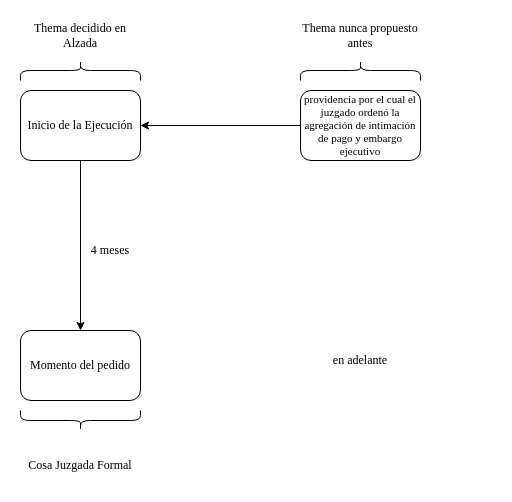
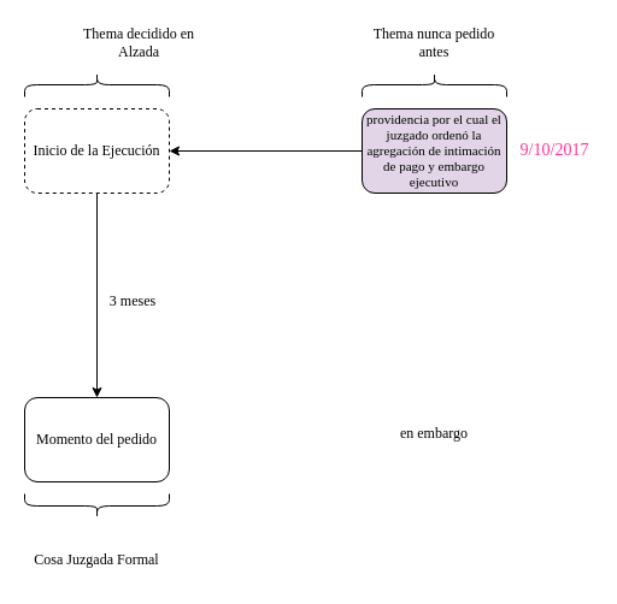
- <mxCell id="11" value="Thema decidido en Alzada" style="text;html=1;strokeColor=none;fillColor=none;align=center;verticalAlign=middle;whiteSpace=wrap;rounded=0;fontFamily=Architects Daughter;fontSource=https%3A%2F%2Ffonts.googleapis.com%2Fcss%3Ffamily%3DArchitects%2BDaughter;" parent="1" vertex="1"><mxGeometry x="20" y="20" width="120" height="30" as="geometry" /></mxCell>
+ <mxCell id="11" value="Thema decidido en Alzada" style="text;html=1;strokeColor=none;fillColor=none;align=center;verticalAlign=middle;whiteSpace=wrap;rounded=0;fontFamily=Architects Daughter;fontSource=https%3A%2F%2Ffonts.googleapis.com%2Fcss%3Ffamily%3DArchitects%2BDaughter;" parent="1" vertex="1"><mxGeometry x="55" y="20" width="120" height="30" as="geometry" /></mxCell>
- <mxCell id="15" value="Thema nunca propuesto antes" style="text;html=1;strokeColor=none;fillColor=none;align=center;verticalAlign=middle;whiteSpace=wrap;rounded=0;fontFamily=Architects Daughter;fontSource=https%3A%2F%2Ffonts.googleapis.com%2Fcss%3Ffamily%3DArchitects%2BDaughter;" parent="1" vertex="1"><mxGeometry x="300" y="20" width="120" height="30" as="geometry" /></mxCell>
+ <mxCell id="15" value="Thema nunca pedido antes" style="text;html=1;strokeColor=none;fillColor=none;align=center;verticalAlign=middle;whiteSpace=wrap;rounded=0;fontFamily=Architects Daughter;fontSource=https%3A%2F%2Ffonts.googleapis.com%2Fcss%3Ffamily%3DArchitects%2BDaughter;" parent="1" vertex="1"><mxGeometry x="300" y="20" width="120" height="30" as="geometry" /></mxCell>
- <mxCell id="3" value="Inicio de la Ejecución" style="rounded=1;whiteSpace=wrap;html=1;fontFamily=Architects Daughter;fontSource=https%3A%2F%2Ffonts.googleapis.com%2Fcss%3Ffamily%3DArchitects%2BDaughter;" parent="1" vertex="1"><mxGeometry x="20" y="90" width="120" height="70" as="geometry" /></mxCell>
+ <mxCell id="3" value="Inicio de la Ejecución" style="rounded=1;whiteSpace=wrap;html=1;fontFamily=Architects Daughter;fontSource=https%3A%2F%2Ffonts.googleapis.com%2Fcss%3Ffamily%3DArchitects%2BDaughter;dashed=1;" parent="1" vertex="1"><mxGeometry x="20" y="90" width="120" height="70" as="geometry" /></mxCell>
- <mxCell id="6" value="providencia por el cual el juzgado ordenó la agregación de intimación de pago y embargo ejecutivo" style="rounded=1;whiteSpace=wrap;html=1;fontFamily=Architects Daughter;fontSource=https%3A%2F%2Ffonts.googleapis.com%2Fcss%3Ffamily%3DArchitects%2BDaughter;fontSize=11;" parent="1" vertex="1"><mxGeometry x="300" y="90" width="120" height="70" as="geometry" /></mxCell>
+ <mxCell id="6" value="providencia por el cual el juzgado ordenó la agregación de intimación de pago y embargo ejecutivo" style="rounded=1;whiteSpace=wrap;html=1;fontFamily=Architects Daughter;fontSource=https%3A%2F%2Ffonts.googleapis.com%2Fcss%3Ffamily%3DArchitects%2BDaughter;fontSize=11;fillColor=#e1d5e7;" parent="1" vertex="1"><mxGeometry x="300" y="90" width="120" height="70" as="geometry" /></mxCell>
+ <mxCell id="9" value="9/10/2017" style="text;html=1;strokeColor=none;fillColor=none;align=center;verticalAlign=middle;whiteSpace=wrap;rounded=0;fontFamily=Architects Daughter;fontSource=https%3A%2F%2Ffonts.googleapis.com%2Fcss%3Ffamily%3DArchitects%2BDaughter;fontSize=14;fontColor=#FF3399;" parent="1" vertex="1"><mxGeometry x="430" y="110" width="60" height="30" as="geometry" /></mxCell>
- <mxCell id="8" value="4 meses" style="text;html=1;strokeColor=none;fillColor=none;align=center;verticalAlign=middle;whiteSpace=wrap;rounded=0;fontFamily=Architects Daughter;fontSource=https%3A%2F%2Ffonts.googleapis.com%2Fcss%3Ffamily%3DArchitects%2BDaughter;" parent="1" vertex="1"><mxGeometry x="80" y="240" width="60" height="20" as="geometry" /></mxCell>
+ <mxCell id="8" value="3 meses" style="text;html=1;strokeColor=none;fillColor=none;align=center;verticalAlign=middle;whiteSpace=wrap;rounded=0;fontFamily=Architects Daughter;fontSource=https%3A%2F%2Ffonts.googleapis.com%2Fcss%3Ffamily%3DArchitects%2BDaughter;" parent="1" vertex="1"><mxGeometry x="80" y="240" width="60" height="20" as="geometry" /></mxCell>
- <mxCell id="7" value="en adelante" style="rounded=1;whiteSpace=wrap;html=1;fontFamily=Architects Daughter;fontSource=https%3A%2F%2Ffonts.googleapis.com%2Fcss%3Ffamily%3DArchitects%2BDaughter;fillColor=none;strokeColor=none;" parent="1" vertex="1"><mxGeometry x="300" y="330" width="120" height="60" as="geometry" /></mxCell>
+ <mxCell id="7" value="en embargo" style="rounded=1;whiteSpace=wrap;html=1;fontFamily=Architects Daughter;fontSource=https%3A%2F%2Ffonts.googleapis.com%2Fcss%3Ffamily%3DArchitects%2BDaughter;fillColor=none;strokeColor=none;" parent="1" vertex="1"><mxGeometry x="300" y="330" width="120" height="60" as="geometry" /></mxCell>
